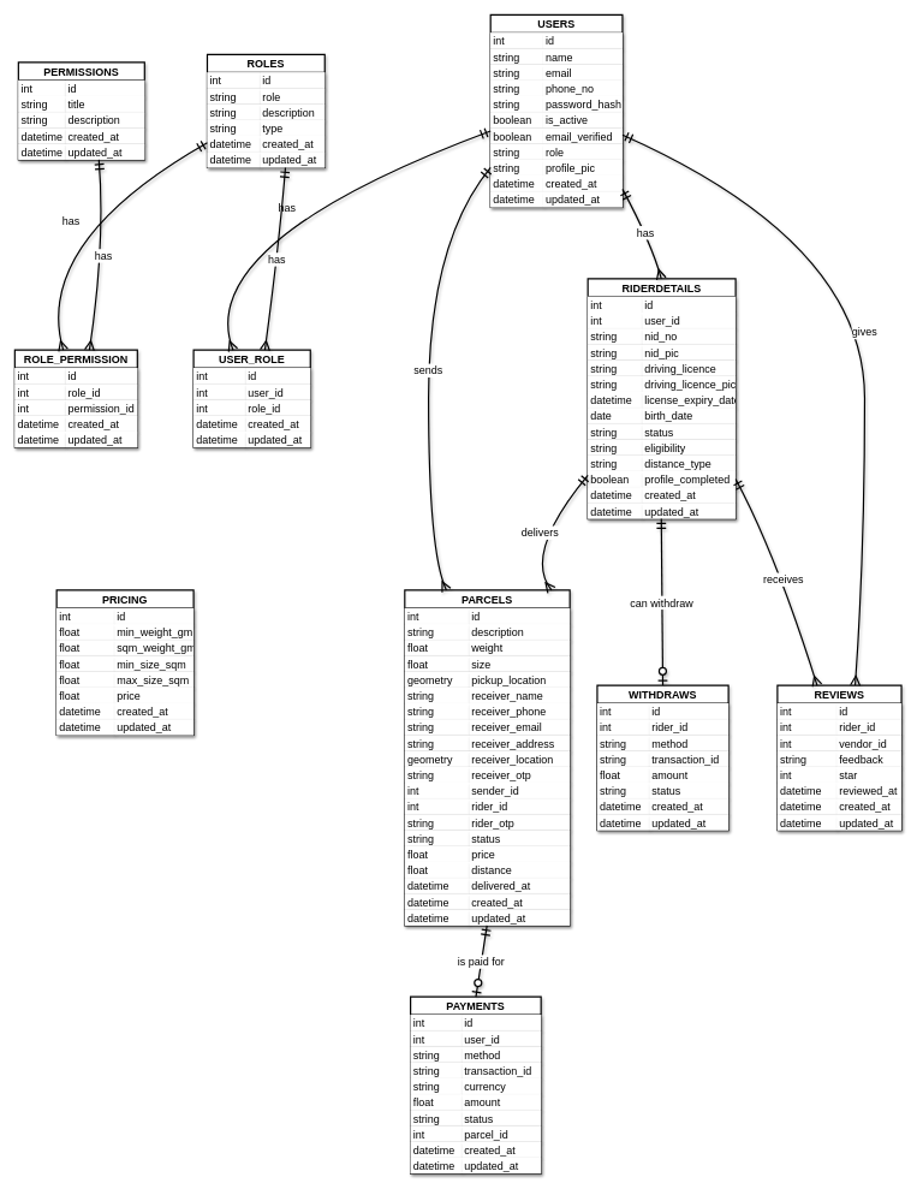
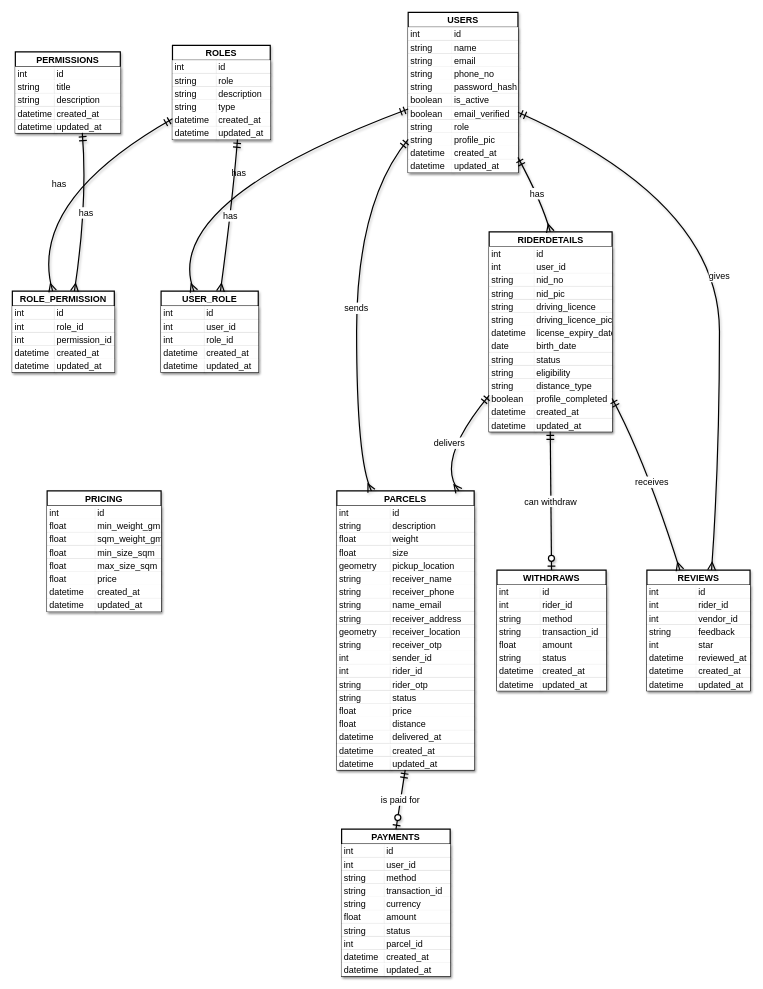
- <mxCell id="170" value="receiver_email" style="shape=partialRectangle;connectable=0;top=0;left=0;bottom=0;right=0;align=left;spacingLeft=2;overflow=hidden;fontSize=15;fontFamily=Helvetica;strokeWidth=2;shadow=1;" vertex="1" parent="168"><mxGeometry x="89" width="140" height="22" as="geometry"><mxRectangle width="140" height="22" as="alternateBounds" /></mxGeometry></mxCell>
+ <mxCell id="170" value="name_email" style="shape=partialRectangle;connectable=0;top=0;left=0;bottom=0;right=0;align=left;spacingLeft=2;overflow=hidden;fontSize=15;fontFamily=Helvetica;strokeWidth=2;shadow=1;" vertex="1" parent="168"><mxGeometry x="89" width="140" height="22" as="geometry"><mxRectangle width="140" height="22" as="alternateBounds" /></mxGeometry></mxCell>
